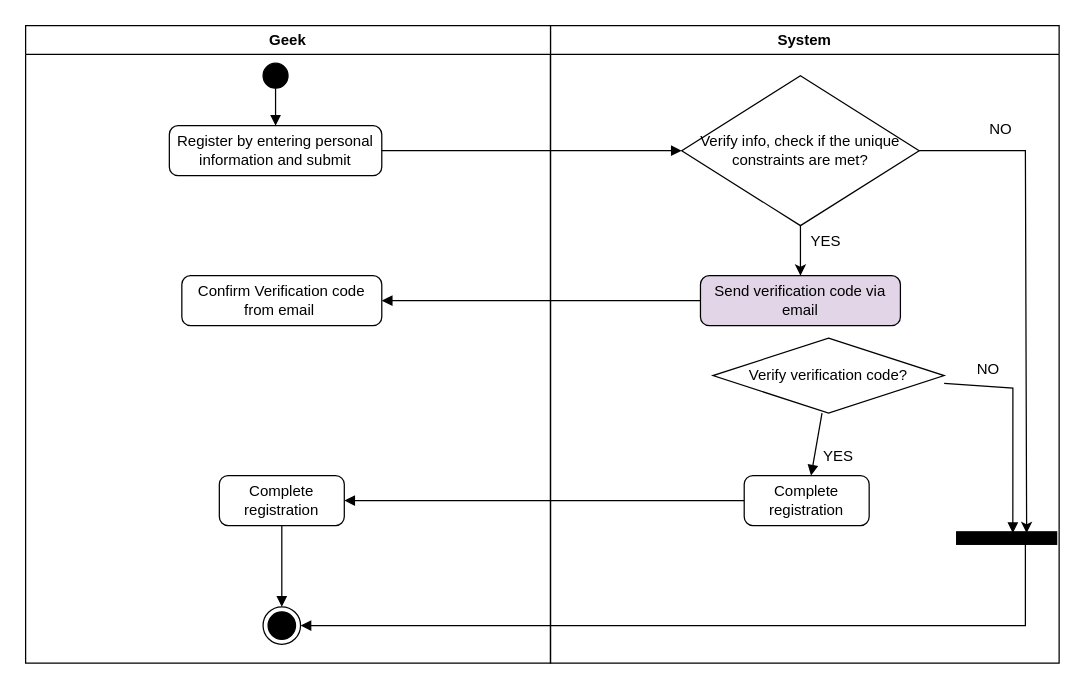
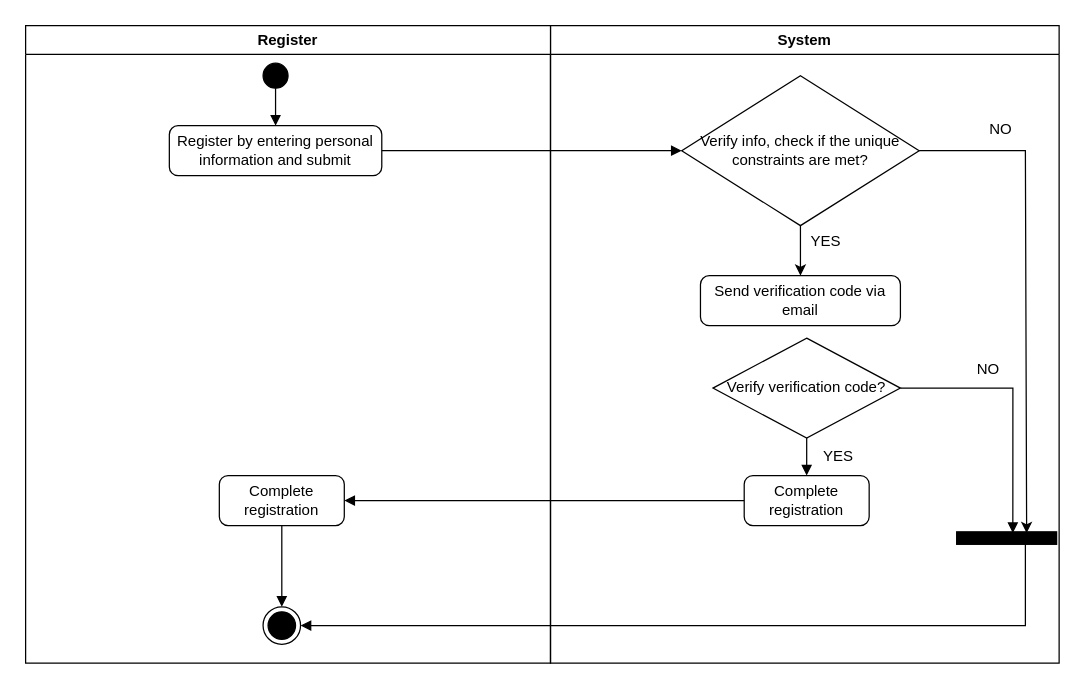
- <mxCell id="14" value="Geek" style="swimlane;whiteSpace=wrap;html=1;startSize=23;strokeWidth=1;" vertex="1" parent="1"><mxGeometry y="20" width="420" height="510" as="geometry" x="20" /></mxCell>
+ <mxCell id="14" value="Register" style="swimlane;whiteSpace=wrap;html=1;startSize=23;strokeWidth=1;" vertex="1" parent="1"><mxGeometry y="20" width="420" height="510" as="geometry" x="20" /></mxCell>
- <mxCell id="19" value="Confirm Verification code from email&amp;nbsp;" style="rounded=1;whiteSpace=wrap;html=1;absoluteArcSize=1;arcSize=14;strokeWidth=1;" vertex="1" parent="14"><mxGeometry x="125" y="200" width="160" height="40" as="geometry" /></mxCell>
- <mxCell id="26" value="" style="html=1;verticalAlign=bottom;labelBackgroundColor=none;endArrow=block;endFill=1;rounded=0;" edge="1" parent="1" source="5" target="19"><mxGeometry width="160" relative="1" as="geometry"><mxPoint x="220" y="340" as="sourcePoint" /><mxPoint x="380" y="340" as="targetPoint" /></mxGeometry></mxCell>
- <mxCell id="5" value="Send verification code via email" style="rounded=1;whiteSpace=wrap;html=1;absoluteArcSize=1;arcSize=14;strokeWidth=1;fillColor=#e1d5e7;" vertex="1" parent="2"><mxGeometry x="120" y="200" width="160" height="40" as="geometry" /></mxCell>
+ <mxCell id="5" value="Send verification code via email" style="rounded=1;whiteSpace=wrap;html=1;absoluteArcSize=1;arcSize=14;strokeWidth=1;" vertex="1" parent="2"><mxGeometry x="120" y="200" width="160" height="40" as="geometry" /></mxCell>
- <mxCell id="6" value="Verify verification code?" style="strokeWidth=1;html=1;shape=mxgraph.flowchart.decision;whiteSpace=wrap;" vertex="1" parent="2"><mxGeometry x="130" y="250" width="185" height="60" as="geometry" /></mxCell>
+ <mxCell id="6" value="Verify verification code?" style="strokeWidth=1;html=1;shape=mxgraph.flowchart.decision;whiteSpace=wrap;" vertex="1" parent="2"><mxGeometry x="130" y="250" width="150" height="80" as="geometry" /></mxCell>
